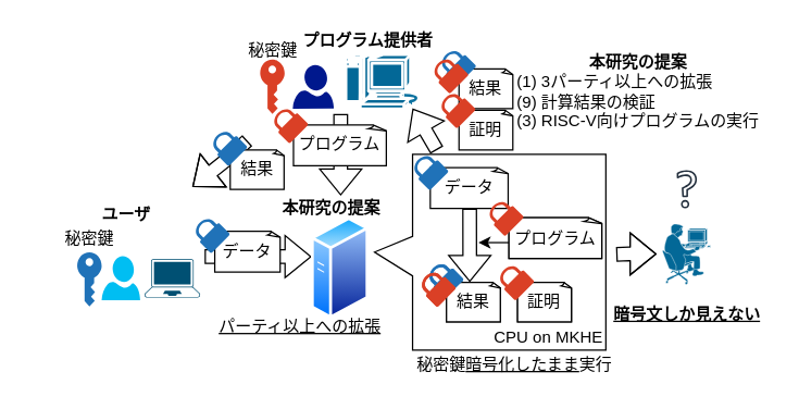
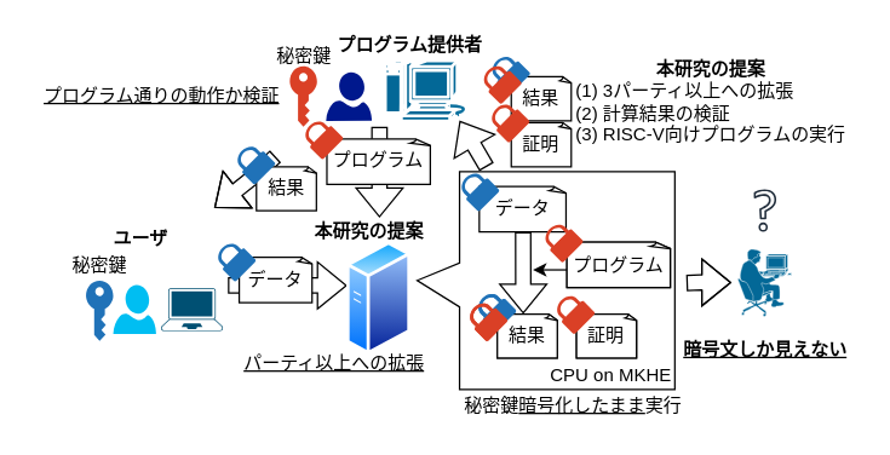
+ <mxCell id="24" value="&lt;u&gt;プログラム通りの動作か検証&lt;/u&gt;" style="text;html=1;align=center;verticalAlign=middle;resizable=0;points=[];autosize=1;strokeColor=none;fillColor=none;" parent="1" vertex="1"><mxGeometry x="20.9" y="53.38" width="170" height="20" as="geometry" /></mxCell>
- <mxCell id="23" value="&lt;b&gt;本研究の提案&lt;br&gt;&lt;/b&gt;&lt;div style=&quot;text-align: left&quot;&gt;&lt;span&gt;(1) 3パーティ以上への拡張&lt;/span&gt;&lt;/div&gt;&lt;div style=&quot;text-align: left&quot;&gt;&lt;span&gt;(9) 計算結果の検証&lt;/span&gt;&lt;/div&gt;&lt;div style=&quot;text-align: left&quot;&gt;&lt;span&gt;(3) RISC-V向けプログラムの実行&lt;/span&gt;&lt;/div&gt;" style="text;html=1;align=center;verticalAlign=middle;resizable=0;points=[];autosize=1;strokeColor=none;fillColor=none;" parent="1" vertex="1"><mxGeometry x="374.11" y="36.58" width="190" height="60" as="geometry" /></mxCell>
+ <mxCell id="23" value="&lt;b&gt;本研究の提案&lt;br&gt;&lt;/b&gt;&lt;div style=&quot;text-align: left&quot;&gt;&lt;span&gt;(1) 3パーティ以上への拡張&lt;/span&gt;&lt;/div&gt;&lt;div style=&quot;text-align: left&quot;&gt;&lt;span&gt;(2) 計算結果の検証&lt;/span&gt;&lt;/div&gt;&lt;div style=&quot;text-align: left&quot;&gt;&lt;span&gt;(3) RISC-V向けプログラムの実行&lt;/span&gt;&lt;/div&gt;" style="text;html=1;align=center;verticalAlign=middle;resizable=0;points=[];autosize=1;strokeColor=none;fillColor=none;" parent="1" vertex="1"><mxGeometry x="374.11" y="36.58" width="190" height="60" as="geometry" /></mxCell>
